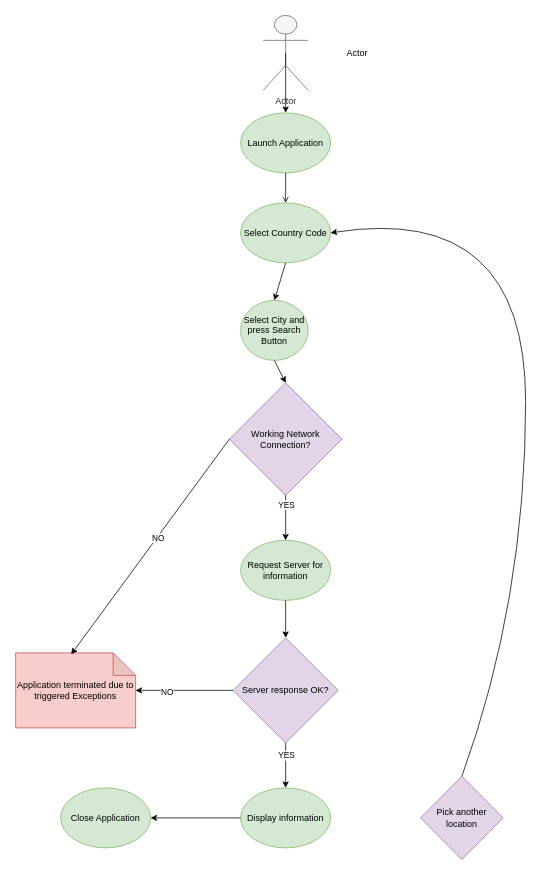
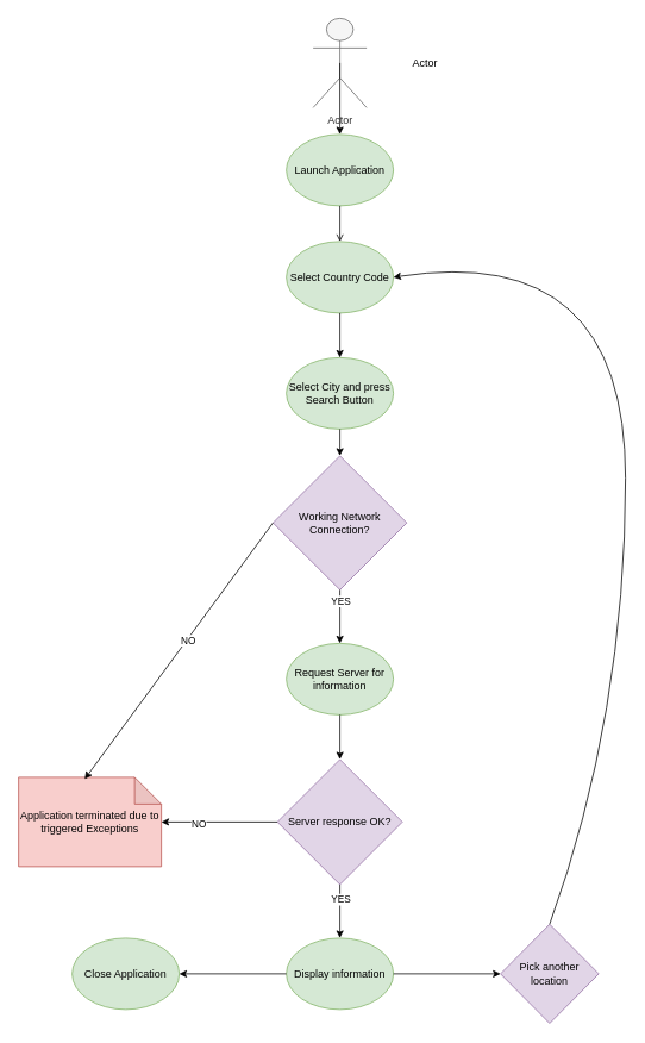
- <mxCell id="4" value="&lt;font color=&quot;#000000&quot;&gt;Select City and press Search Button&lt;/font&gt;" style="ellipse;whiteSpace=wrap;html=1;fillColor=#d5e8d4;strokeColor=#82b366;" parent="1" vertex="1"><mxGeometry x="320" y="400" width="90" height="80" as="geometry" /></mxCell>
+ <mxCell id="4" value="&lt;font color=&quot;#000000&quot;&gt;Select City and press Search Button&lt;/font&gt;" style="ellipse;whiteSpace=wrap;html=1;fillColor=#d5e8d4;strokeColor=#82b366;" parent="1" vertex="1"><mxGeometry x="320" y="400" width="120" height="80" as="geometry" /></mxCell>
+ <mxCell id="25" value="" style="endArrow=classic;html=1;exitX=1;exitY=0.5;exitDx=0;exitDy=0;" parent="1" source="8" target="9" edge="1"><mxGeometry width="50" height="50" relative="1" as="geometry"><mxPoint x="240" y="1130" as="sourcePoint" /><mxPoint x="290" y="1080" as="targetPoint" /></mxGeometry></mxCell>
